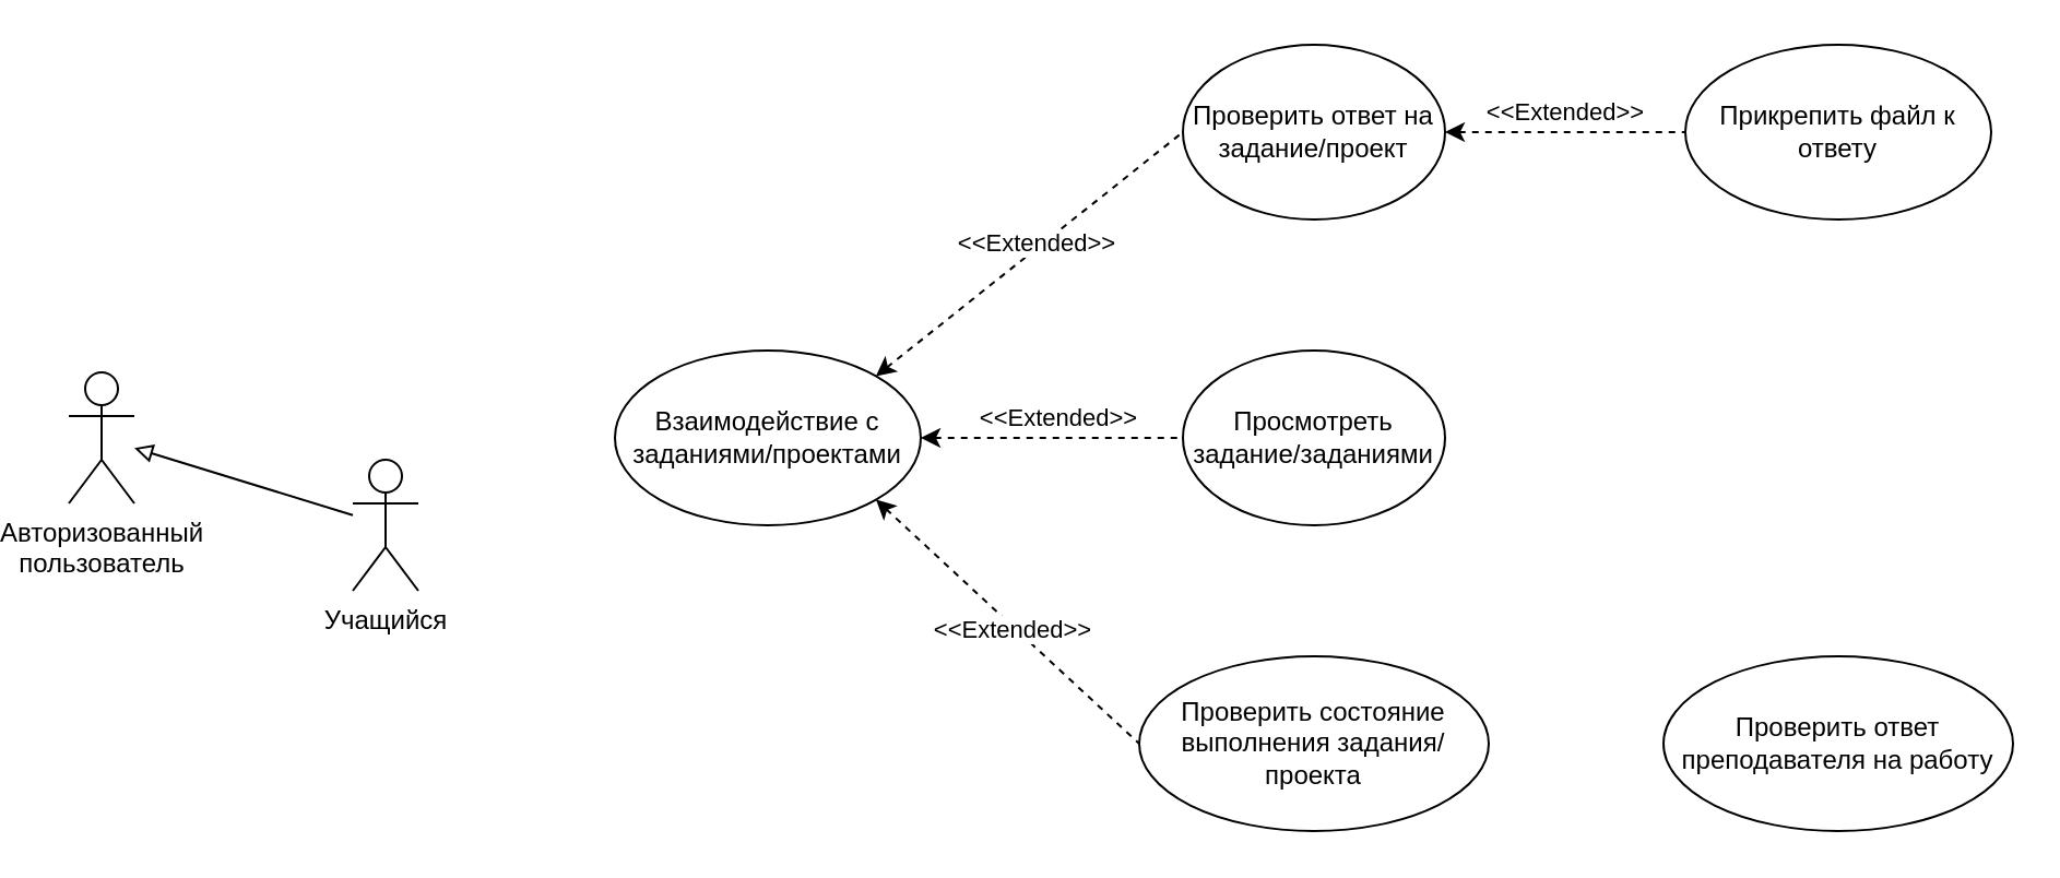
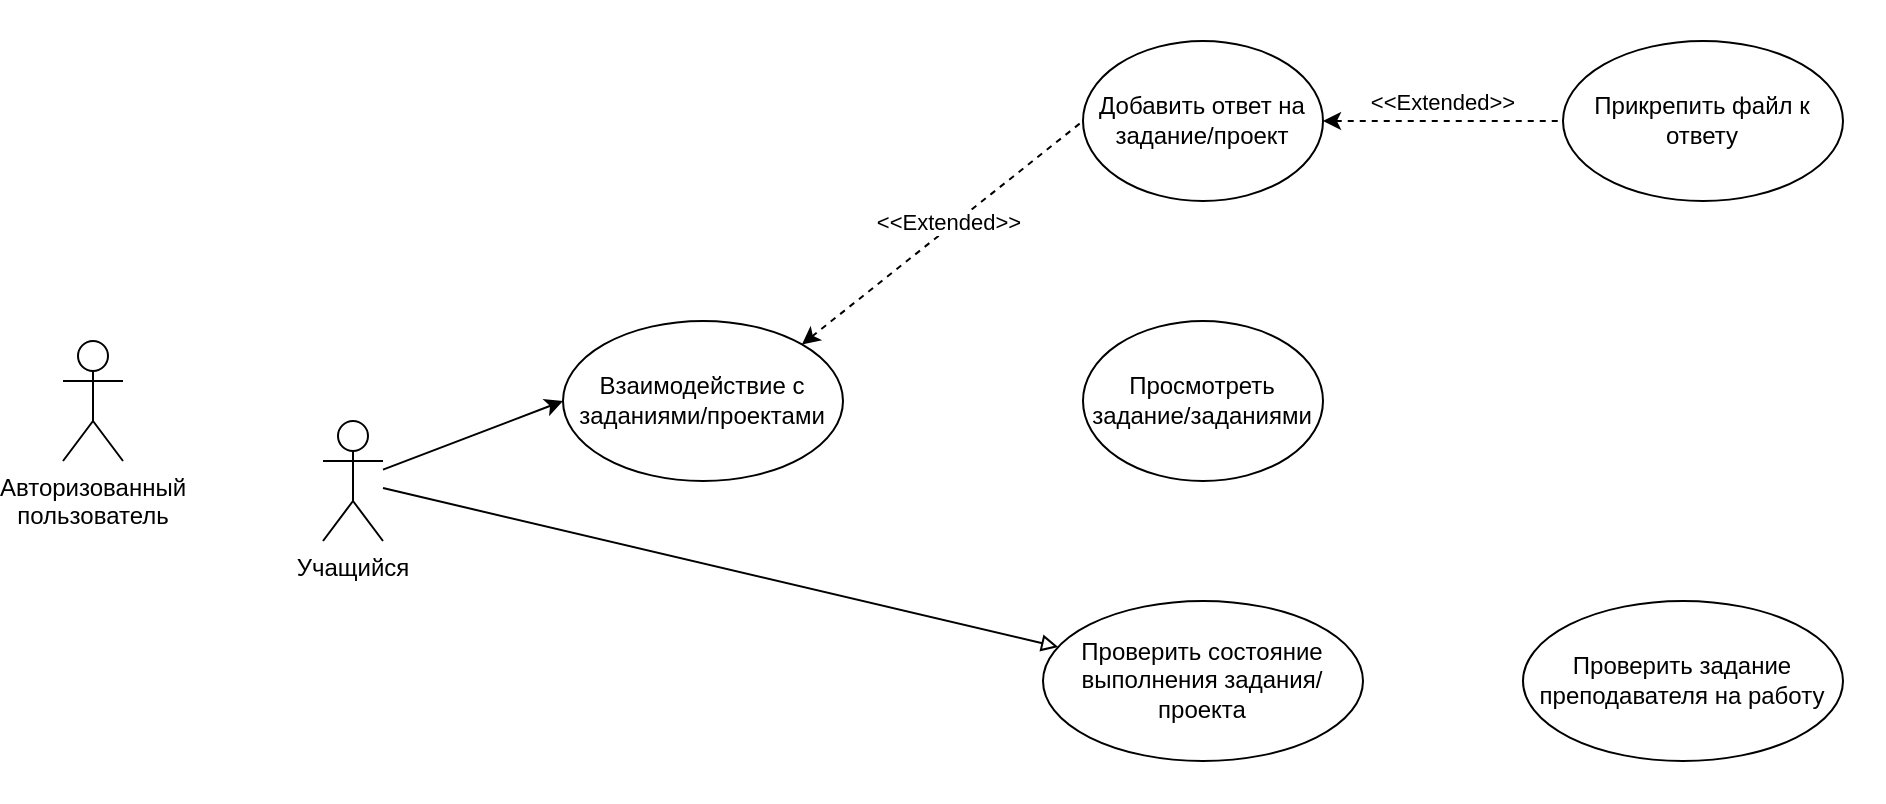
- <mxCell id="9" value="Проверить ответ на задание/проект" style="ellipse;whiteSpace=wrap;html=1;" parent="1" vertex="1"><mxGeometry x="530" y="20" width="120" height="80" as="geometry" /></mxCell>
+ <mxCell id="9" value="Добавить ответ на задание/проект" style="ellipse;whiteSpace=wrap;html=1;" parent="1" vertex="1"><mxGeometry x="530" y="20" width="120" height="80" as="geometry" /></mxCell>
- <mxCell id="19" value="Прикрепить файл к ответу" style="ellipse;whiteSpace=wrap;html=1;" parent="1" vertex="1"><mxGeometry x="760" y="20" width="140" height="80" as="geometry" /></mxCell>
+ <mxCell id="19" value="Прикрепить файл к ответу" style="ellipse;whiteSpace=wrap;html=1;" parent="1" vertex="1"><mxGeometry x="770" y="20" width="140" height="80" as="geometry" /></mxCell>
- <mxCell id="14" value="" style="endArrow=none;dashed=1;html=1;rounded=0;entryX=0;entryY=0.5;entryDx=0;entryDy=0;exitX=1;exitY=0.5;exitDx=0;exitDy=0;startArrow=classic;startFill=1;" parent="1" source="5" target="10" edge="1"><mxGeometry width="50" height="50" relative="1" as="geometry"><mxPoint x="350" y="290" as="sourcePoint" /><mxPoint x="400" y="240" as="targetPoint" /></mxGeometry></mxCell>
- <mxCell id="15" value="&amp;lt;&amp;lt;Extended&amp;gt;&amp;gt;" style="edgeLabel;html=1;align=center;verticalAlign=middle;resizable=0;points=[];" parent="14" vertex="1" connectable="0"><mxGeometry x="0.028" y="1" relative="1" as="geometry"><mxPoint y="-9" as="offset" /></mxGeometry></mxCell>
+ <mxCell id="6" value="" style="endArrow=classic;html=1;rounded=0;entryX=0;entryY=0.5;entryDx=0;entryDy=0;endFill=1;" parent="1" source="3" target="5" edge="1"><mxGeometry width="50" height="50" relative="1" as="geometry"><mxPoint x="350" y="310" as="sourcePoint" /><mxPoint x="400" y="260" as="targetPoint" /></mxGeometry></mxCell>
- <mxCell id="4" value="" style="endArrow=block;html=1;rounded=0;endFill=0;" parent="1" source="3" target="2" edge="1"><mxGeometry width="50" height="50" relative="1" as="geometry"><mxPoint x="350" y="310" as="sourcePoint" /><mxPoint x="400" y="260" as="targetPoint" /></mxGeometry></mxCell>
+ <mxCell id="4" value="" style="endArrow=block;html=1;rounded=0;endFill=0;" parent="1" source="3" target="11" edge="1"><mxGeometry width="50" height="50" relative="1" as="geometry"><mxPoint x="350" y="310" as="sourcePoint" /><mxPoint x="400" y="260" as="targetPoint" /></mxGeometry></mxCell>
- <mxCell id="12" value="" style="endArrow=none;dashed=1;html=1;rounded=0;entryX=0;entryY=0.5;entryDx=0;entryDy=0;exitX=1;exitY=1;exitDx=0;exitDy=0;startArrow=classic;startFill=1;" parent="1" source="5" target="11" edge="1"><mxGeometry width="50" height="50" relative="1" as="geometry"><mxPoint x="350" y="290" as="sourcePoint" /><mxPoint x="400" y="240" as="targetPoint" /></mxGeometry></mxCell>
- <mxCell id="13" value="&amp;lt;&amp;lt;Extended&amp;gt;&amp;gt;" style="edgeLabel;html=1;align=center;verticalAlign=middle;resizable=0;points=[];" parent="12" vertex="1" connectable="0"><mxGeometry x="0.043" y="-1" relative="1" as="geometry"><mxPoint as="offset" /></mxGeometry></mxCell>
- <mxCell id="18" value="Проверить ответ преподавателя на работу" style="ellipse;whiteSpace=wrap;html=1;" parent="1" vertex="1"><mxGeometry x="750" y="300" width="160" height="80" as="geometry" /></mxCell>
+ <mxCell id="18" value="Проверить задание преподавателя на работу" style="ellipse;whiteSpace=wrap;html=1;" parent="1" vertex="1"><mxGeometry x="750" y="300" width="160" height="80" as="geometry" /></mxCell>
